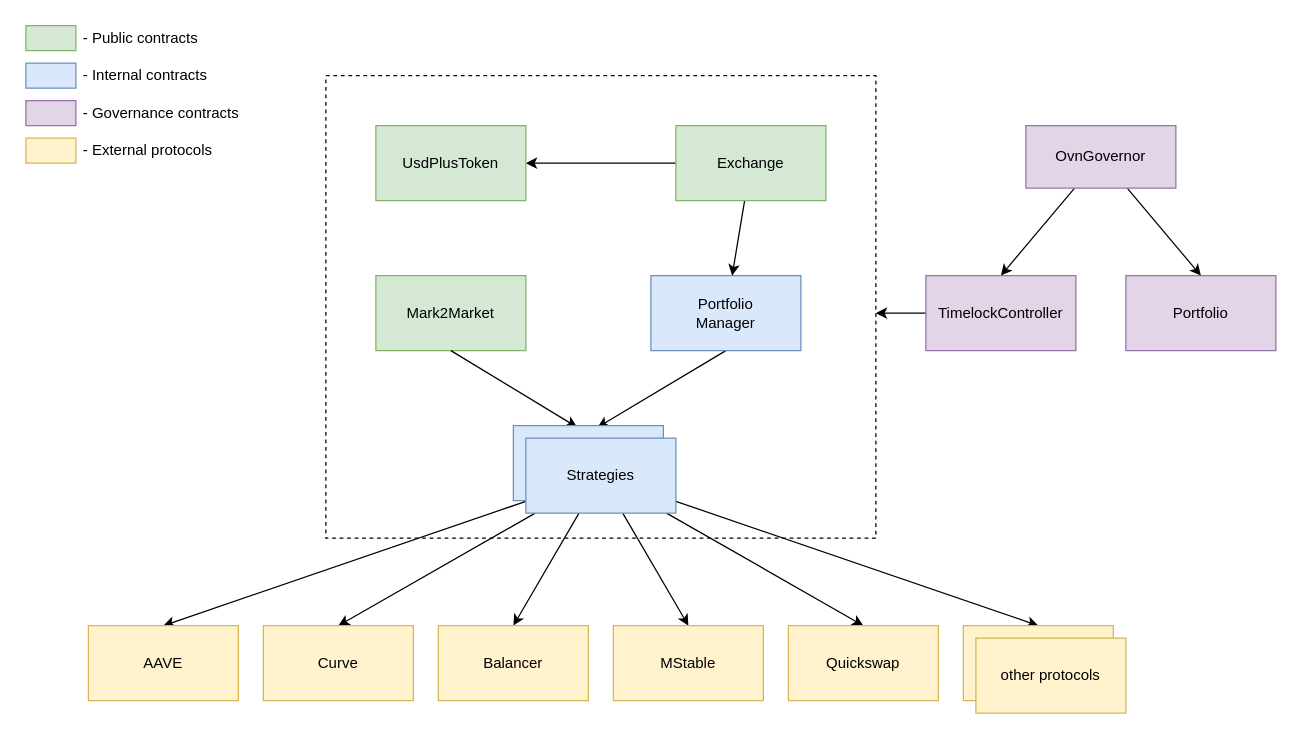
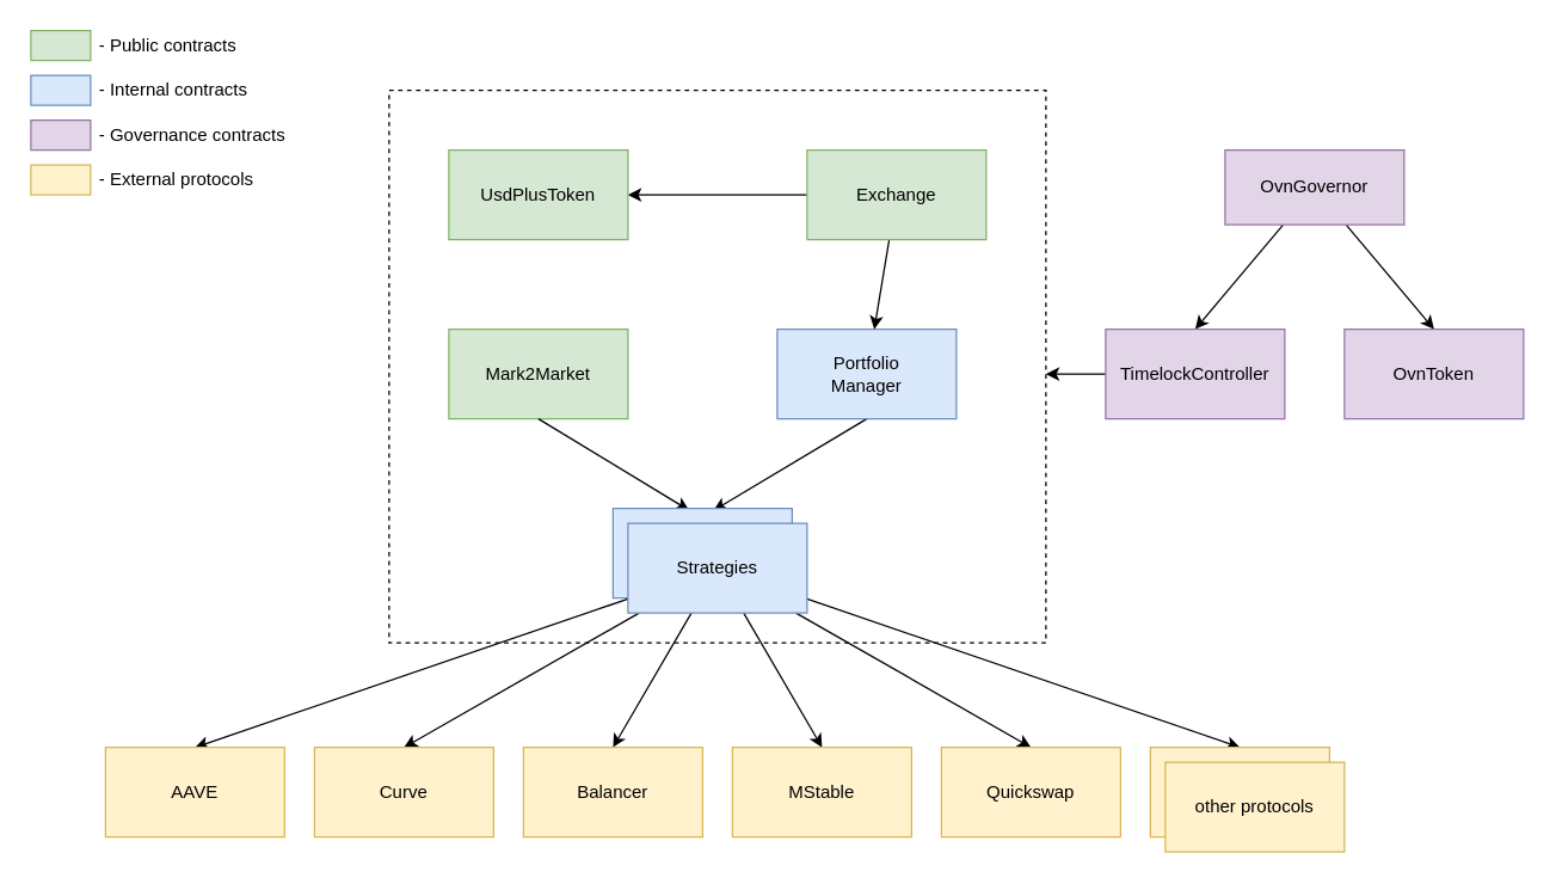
- <mxCell id="32" value="Portfolio" style="rounded=0;whiteSpace=wrap;html=1;fillColor=#e1d5e7;strokeColor=#9673a6;" vertex="1" parent="1"><mxGeometry x="900" y="220" width="120" height="60" as="geometry" /></mxCell>
+ <mxCell id="32" value="OvnToken" style="rounded=0;whiteSpace=wrap;html=1;fillColor=#e1d5e7;strokeColor=#9673a6;" vertex="1" parent="1"><mxGeometry x="900" y="220" width="120" height="60" as="geometry" /></mxCell>
